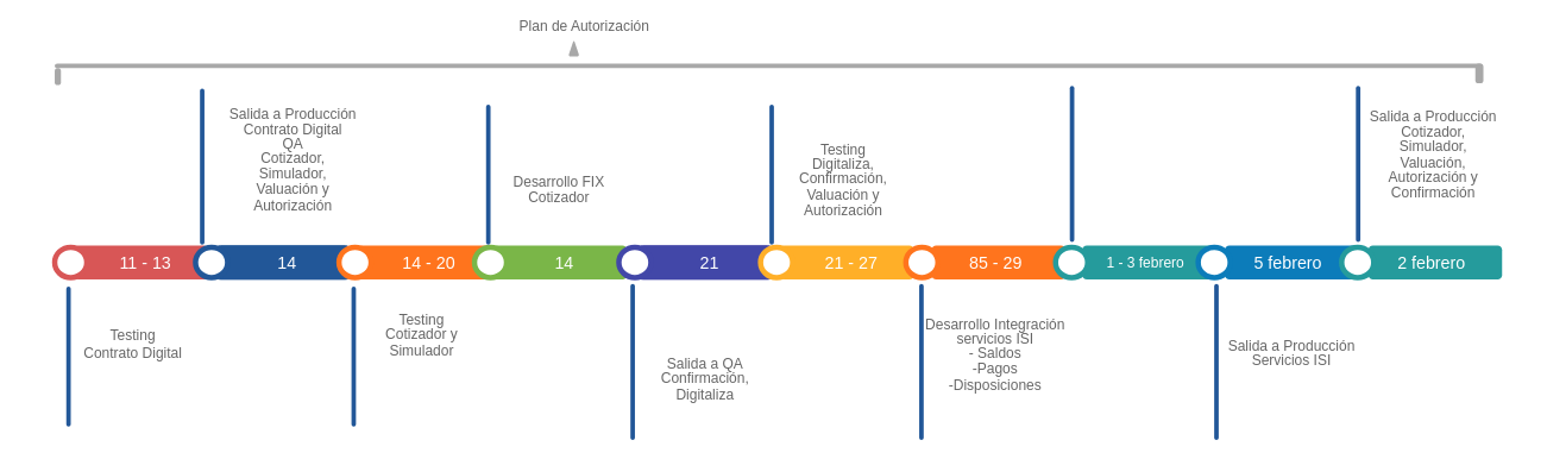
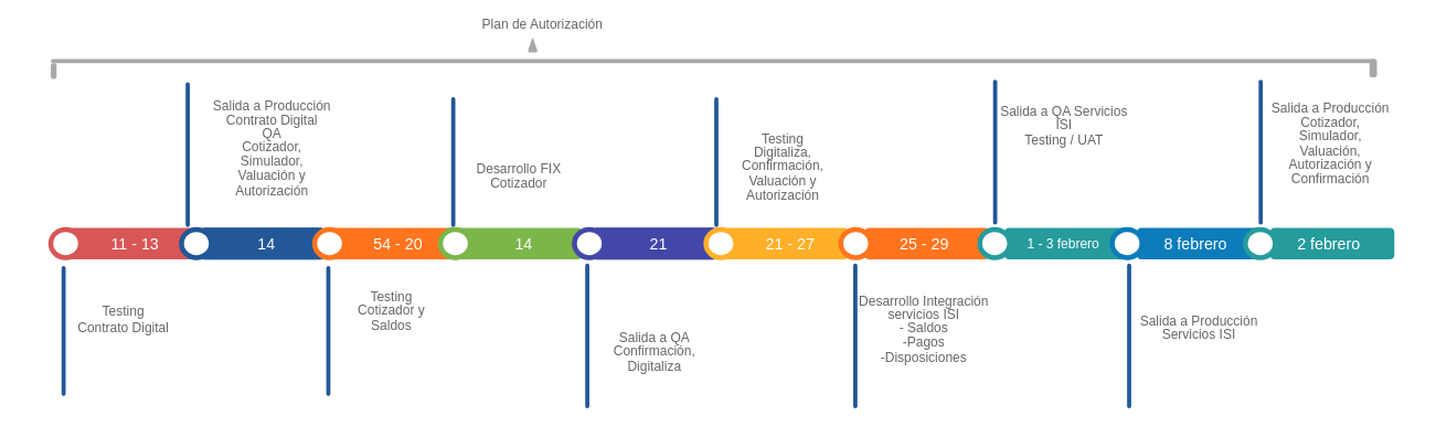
+ <mxCell id="122" value="&lt;p style=&quot;align:center;margin-left:0;margin-right:0;margin-top:0px;margin-bottom:0px;text-indent:0;valign:middle;direction:ltr;&quot;&gt;&lt;font style=&quot;font-size:16px;font-family:Arial;color:#666666;direction:ltr;letter-spacing:0px;line-height:100%;opacity:1&quot;&gt;Salida a QA Servicios ISI&lt;br/&gt;&lt;/font&gt;&lt;/p&gt;&lt;p style=&quot;align:center;margin-left:0;margin-right:0;margin-top:0px;margin-bottom:0px;text-indent:0;valign:middle;direction:ltr;&quot;&gt;&lt;/p&gt;&lt;p style=&quot;align:center;margin-left:7;margin-right:7;margin-top:2px;margin-bottom:0px;text-indent:0;valign:middle;direction:ltr;&quot;&gt;&lt;font style=&quot;font-size:16px;font-family:Arial;color:#666666;direction:ltr;letter-spacing:0px;line-height:100%;opacity:1&quot;&gt;Testing / UAT&lt;br/&gt;&lt;/font&gt;&lt;/p&gt;" style="text;vsdxID=101;fillColor=none;gradientColor=none;fillOpacity=0;strokeOpacity=0;strokeWidth=0;spacingTop=-3;spacingBottom=-3;spacingLeft=-3;spacingRight=-3;labelBackgroundColor=none;rounded=1;strokeColor=none;html=1;whiteSpace=wrap;verticalAlign=middle;align=center;;html=1;" vertex="1" parent="120"><mxGeometry x="3.17" y="2.58" width="156.21" height="95.25" as="geometry" /></mxCell>
- <mxCell id="22" value="&lt;p style=&quot;align:center;margin-left:7;margin-right:7;margin-top:2px;margin-bottom:0px;text-indent:0;valign:middle;direction:ltr;&quot;&gt;&lt;font style=&quot;font-size:19px;font-family:Arial;color:#ffffff;direction:ltr;letter-spacing:0px;line-height:100%;opacity:1&quot;&gt;14 - 20&lt;br/&gt;&lt;/font&gt;&lt;/p&gt;" style="text;vsdxID=17;fillColor=none;gradientColor=none;fillOpacity=0;strokeColor=none;strokeWidth=0;spacingTop=-3;spacingBottom=-3;spacingLeft=-3;spacingRight=-3;labelBackgroundColor=none;rounded=1;html=1;whiteSpace=wrap;verticalAlign=middle;align=center;;html=1;" vertex="1" parent="20"><mxGeometry x="3.18" y="2.47" width="109.86" height="25.4" as="geometry" /></mxCell>
+ <mxCell id="22" value="&lt;p style=&quot;align:center;margin-left:7;margin-right:7;margin-top:2px;margin-bottom:0px;text-indent:0;valign:middle;direction:ltr;&quot;&gt;&lt;font style=&quot;font-size:19px;font-family:Arial;color:#ffffff;direction:ltr;letter-spacing:0px;line-height:100%;opacity:1&quot;&gt;54 - 20&lt;br/&gt;&lt;/font&gt;&lt;/p&gt;" style="text;vsdxID=17;fillColor=none;gradientColor=none;fillOpacity=0;strokeColor=none;strokeWidth=0;spacingTop=-3;spacingBottom=-3;spacingLeft=-3;spacingRight=-3;labelBackgroundColor=none;rounded=1;html=1;whiteSpace=wrap;verticalAlign=middle;align=center;;html=1;" vertex="1" parent="20"><mxGeometry x="3.18" y="2.47" width="109.86" height="25.4" as="geometry" /></mxCell>
- <mxCell id="41" value="&lt;p style=&quot;align:center;margin-left:7;margin-right:7;margin-top:2px;margin-bottom:0px;text-indent:0;valign:middle;direction:ltr;&quot;&gt;&lt;font style=&quot;font-size:19px;font-family:Arial;color:#ffffff;direction:ltr;letter-spacing:0px;line-height:100%;opacity:1&quot;&gt;85 - 29&lt;br/&gt;&lt;/font&gt;&lt;/p&gt;" style="text;vsdxID=33;fillColor=none;gradientColor=none;fillOpacity=0;strokeColor=none;strokeWidth=0;spacingTop=-3;spacingBottom=-3;spacingLeft=-3;spacingRight=-3;labelBackgroundColor=none;rounded=1;html=1;whiteSpace=wrap;verticalAlign=middle;align=center;;html=1;" vertex="1" parent="39"><mxGeometry x="3.18" y="2.47" width="109.86" height="25.4" as="geometry" /></mxCell>
+ <mxCell id="41" value="&lt;p style=&quot;align:center;margin-left:7;margin-right:7;margin-top:2px;margin-bottom:0px;text-indent:0;valign:middle;direction:ltr;&quot;&gt;&lt;font style=&quot;font-size:19px;font-family:Arial;color:#ffffff;direction:ltr;letter-spacing:0px;line-height:100%;opacity:1&quot;&gt;25 - 29&lt;br/&gt;&lt;/font&gt;&lt;/p&gt;" style="text;vsdxID=33;fillColor=none;gradientColor=none;fillOpacity=0;strokeColor=none;strokeWidth=0;spacingTop=-3;spacingBottom=-3;spacingLeft=-3;spacingRight=-3;labelBackgroundColor=none;rounded=1;html=1;whiteSpace=wrap;verticalAlign=middle;align=center;;html=1;" vertex="1" parent="39"><mxGeometry x="3.18" y="2.47" width="109.86" height="25.4" as="geometry" /></mxCell>
- <mxCell id="91" value="&lt;p style=&quot;align:center;margin-left:7;margin-right:7;margin-top:2px;margin-bottom:0px;text-indent:0;valign:middle;direction:ltr;&quot;&gt;&lt;font style=&quot;font-size:19px;font-family:Arial;color:#ffffff;direction:ltr;letter-spacing:0px;line-height:100%;opacity:1&quot;&gt;5 febrero&lt;br/&gt;&lt;/font&gt;&lt;/p&gt;" style="text;vsdxID=75;fillColor=none;gradientColor=none;fillOpacity=0;strokeColor=none;strokeWidth=0;spacingTop=-3;spacingBottom=-3;spacingLeft=-3;spacingRight=-3;labelBackgroundColor=none;rounded=1;html=1;whiteSpace=wrap;verticalAlign=middle;align=center;;html=1;" vertex="1" parent="89"><mxGeometry x="3.18" y="2.47" width="109.86" height="25.4" as="geometry" /></mxCell>
+ <mxCell id="91" value="&lt;p style=&quot;align:center;margin-left:7;margin-right:7;margin-top:2px;margin-bottom:0px;text-indent:0;valign:middle;direction:ltr;&quot;&gt;&lt;font style=&quot;font-size:19px;font-family:Arial;color:#ffffff;direction:ltr;letter-spacing:0px;line-height:100%;opacity:1&quot;&gt;8 febrero&lt;br/&gt;&lt;/font&gt;&lt;/p&gt;" style="text;vsdxID=75;fillColor=none;gradientColor=none;fillOpacity=0;strokeColor=none;strokeWidth=0;spacingTop=-3;spacingBottom=-3;spacingLeft=-3;spacingRight=-3;labelBackgroundColor=none;rounded=1;html=1;whiteSpace=wrap;verticalAlign=middle;align=center;;html=1;" vertex="1" parent="89"><mxGeometry x="3.18" y="2.47" width="109.86" height="25.4" as="geometry" /></mxCell>
- <mxCell id="52" value="&lt;p style=&quot;align:center;margin-left:0;margin-right:0;margin-top:0px;margin-bottom:0px;text-indent:0;valign:middle;direction:ltr;&quot;&gt;&lt;font style=&quot;font-size:16px;font-family:Arial;color:#666666;direction:ltr;letter-spacing:0px;line-height:100%;opacity:1&quot;&gt;Testing&lt;br/&gt;Cotizador y&lt;br/&gt;&lt;/font&gt;&lt;/p&gt;&lt;p style=&quot;align:center;margin-left:7;margin-right:7;margin-top:2px;margin-bottom:0px;text-indent:0;valign:middle;direction:ltr;&quot;&gt;&lt;font style=&quot;font-size:16px;font-family:Arial;color:#666666;direction:ltr;letter-spacing:0px;line-height:100%;opacity:1&quot;&gt;Simulador&lt;/font&gt;&lt;/p&gt;" style="text;vsdxID=41;fillColor=none;gradientColor=none;fillOpacity=0;strokeOpacity=0;strokeWidth=0;spacingTop=-3;spacingBottom=-3;spacingLeft=-3;spacingRight=-3;labelBackgroundColor=none;rounded=1;strokeColor=none;html=1;whiteSpace=wrap;verticalAlign=middle;align=center;;html=1;" vertex="1" parent="50"><mxGeometry x="3.17" y="2.58" width="144.15" height="95.25" as="geometry" /></mxCell>
+ <mxCell id="52" value="&lt;p style=&quot;align:center;margin-left:0;margin-right:0;margin-top:0px;margin-bottom:0px;text-indent:0;valign:middle;direction:ltr;&quot;&gt;&lt;font style=&quot;font-size:16px;font-family:Arial;color:#666666;direction:ltr;letter-spacing:0px;line-height:100%;opacity:1&quot;&gt;Testing&lt;br/&gt;Cotizador y&lt;br/&gt;&lt;/font&gt;&lt;/p&gt;&lt;p style=&quot;align:center;margin-left:7;margin-right:7;margin-top:2px;margin-bottom:0px;text-indent:0;valign:middle;direction:ltr;&quot;&gt;&lt;font style=&quot;font-size:16px;font-family:Arial;color:#666666;direction:ltr;letter-spacing:0px;line-height:100%;opacity:1&quot;&gt;Saldos&lt;/font&gt;&lt;/p&gt;" style="text;vsdxID=41;fillColor=none;gradientColor=none;fillOpacity=0;strokeOpacity=0;strokeWidth=0;spacingTop=-3;spacingBottom=-3;spacingLeft=-3;spacingRight=-3;labelBackgroundColor=none;rounded=1;strokeColor=none;html=1;whiteSpace=wrap;verticalAlign=middle;align=center;;html=1;" vertex="1" parent="50"><mxGeometry x="3.17" y="2.58" width="144.15" height="95.25" as="geometry" /></mxCell>
